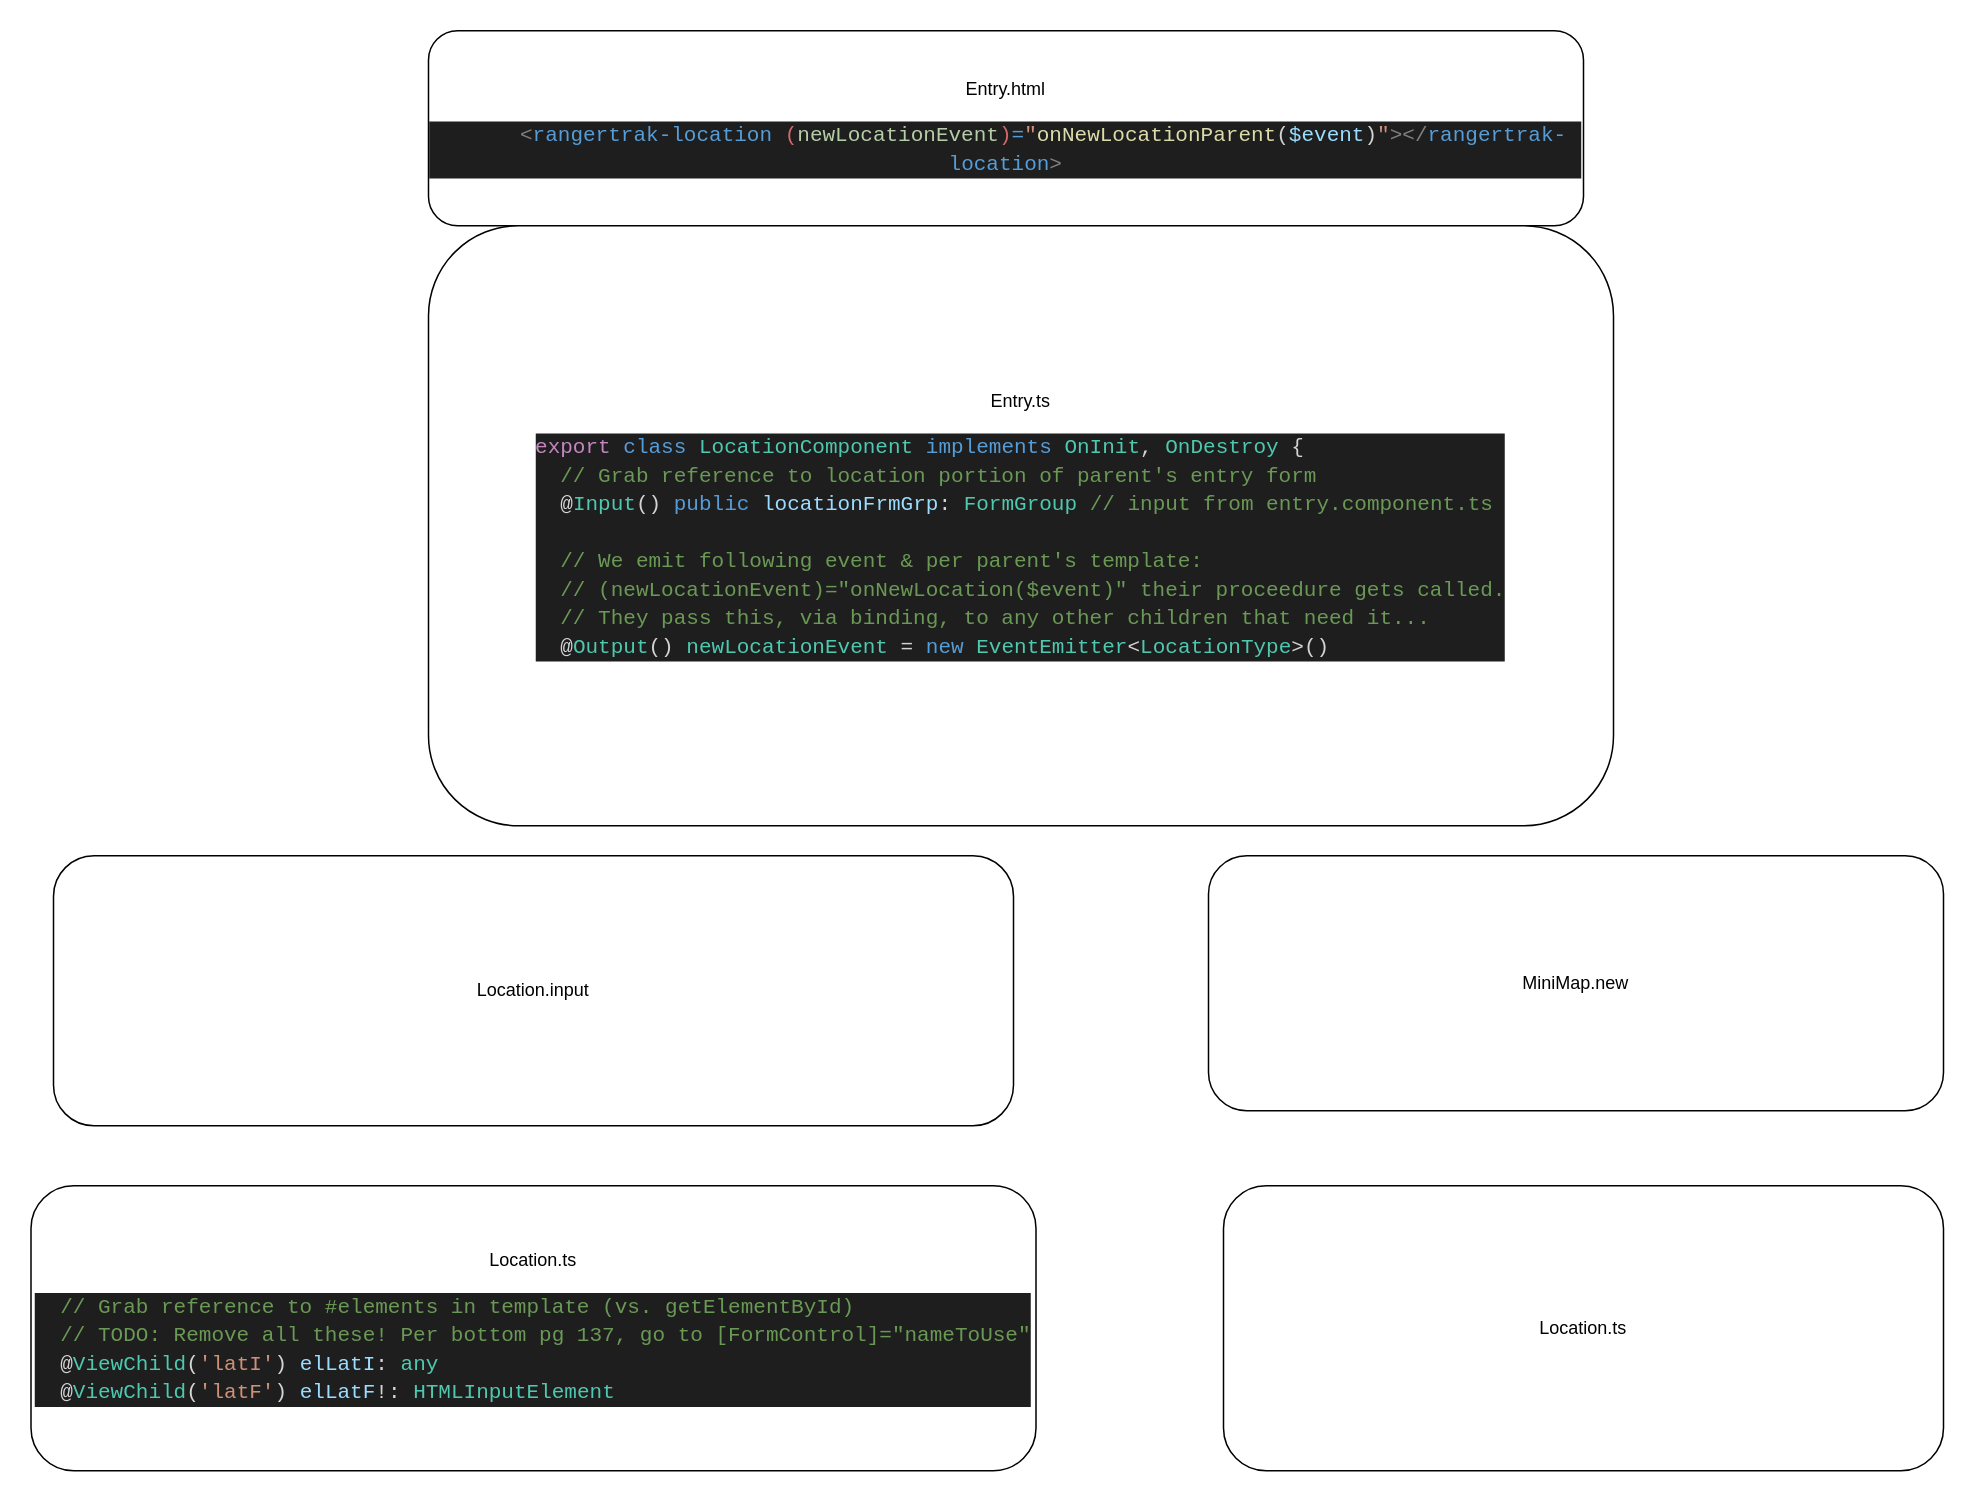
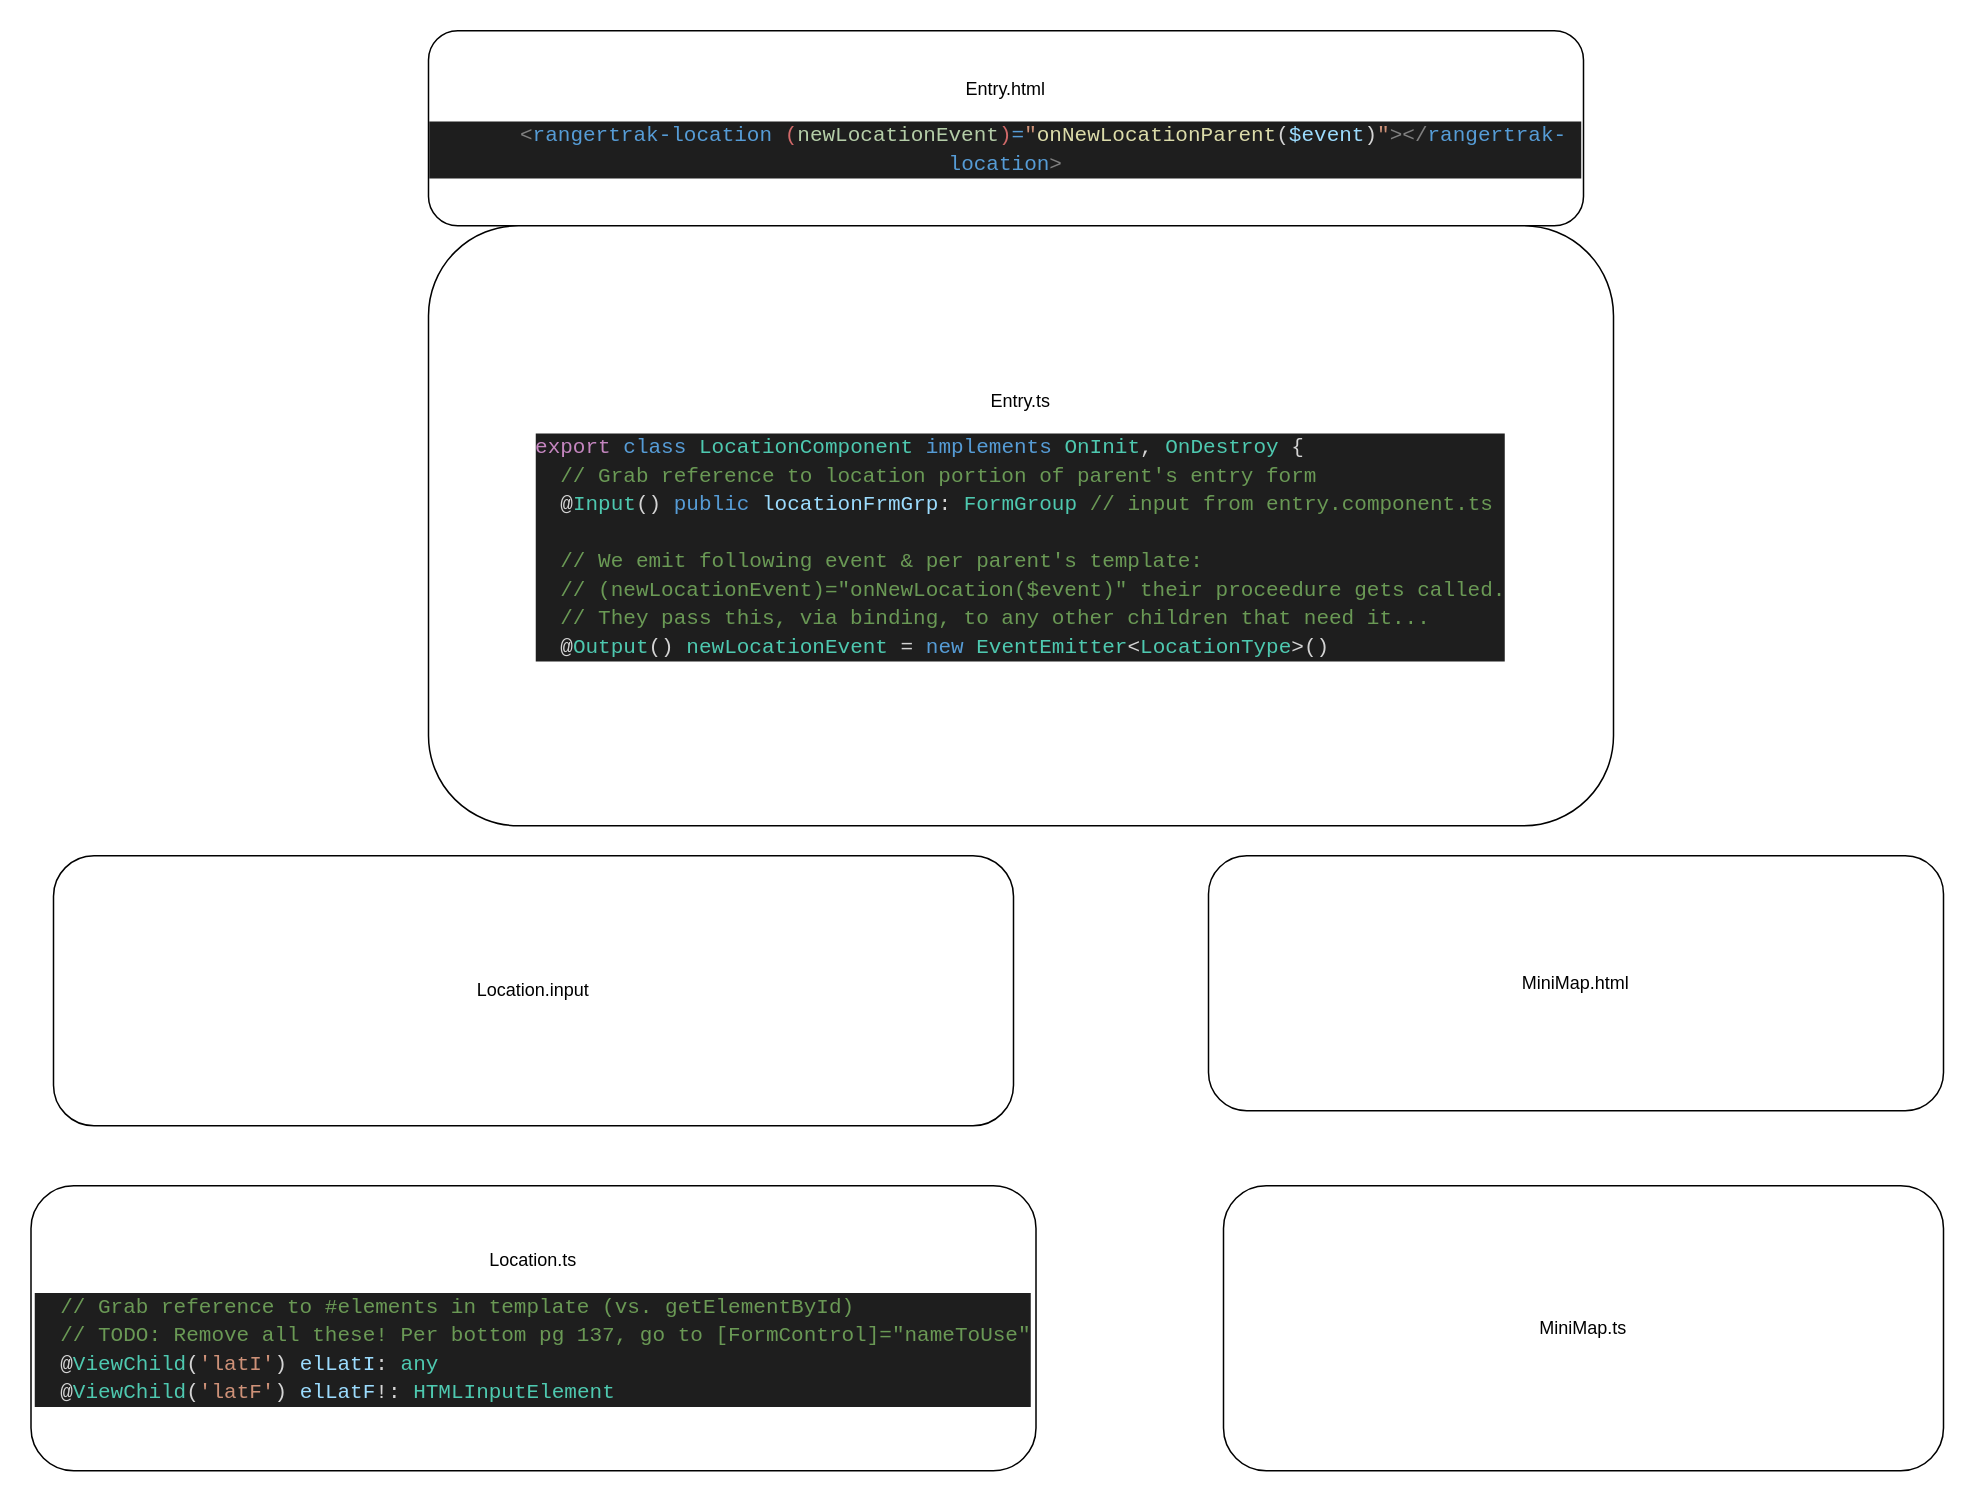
- <mxCell id="7" value="MiniMap.new" style="rounded=1;whiteSpace=wrap;html=1;" vertex="1" parent="1"><mxGeometry x="805" y="570" width="490" height="170" as="geometry" /></mxCell>
+ <mxCell id="7" value="MiniMap.html" style="rounded=1;whiteSpace=wrap;html=1;" vertex="1" parent="1"><mxGeometry x="805" y="570" width="490" height="170" as="geometry" /></mxCell>
- <mxCell id="6" value="Location.ts&lt;br&gt;" style="rounded=1;whiteSpace=wrap;html=1;" vertex="1" parent="1"><mxGeometry x="815" y="790" width="480" height="190" as="geometry" /></mxCell>
+ <mxCell id="6" value="MiniMap.ts&lt;br&gt;" style="rounded=1;whiteSpace=wrap;html=1;" vertex="1" parent="1"><mxGeometry x="815" y="790" width="480" height="190" as="geometry" /></mxCell>
